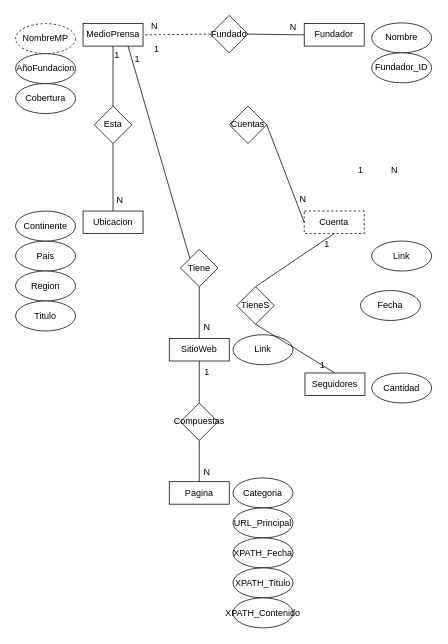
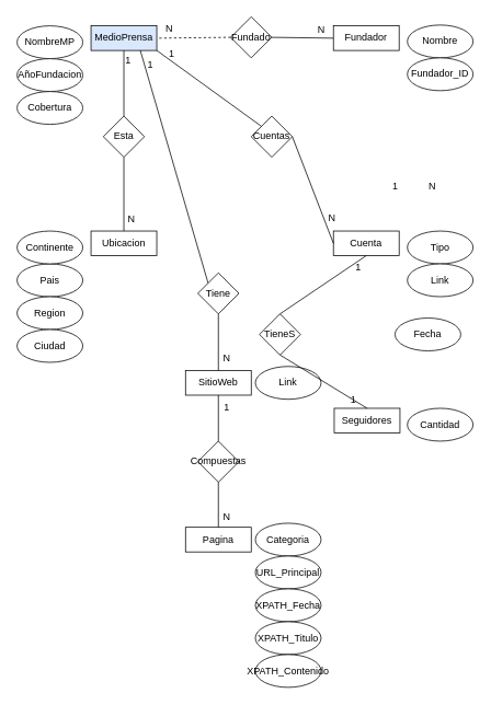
- <mxCell id="2" value="MedioPrensa" style="rounded=0;whiteSpace=wrap;html=1;" vertex="1" parent="1"><mxGeometry x="110" y="31" width="80" height="30" as="geometry" /></mxCell>
+ <mxCell id="2" value="MedioPrensa" style="rounded=0;whiteSpace=wrap;html=1;fillColor=#dae8fc;" vertex="1" parent="1"><mxGeometry x="110" y="31" width="80" height="30" as="geometry" /></mxCell>
- <mxCell id="3" value="NombreMP" style="ellipse;whiteSpace=wrap;html=1;dashed=1;" vertex="1" parent="1"><mxGeometry x="20" y="31" width="80" height="40" as="geometry" /></mxCell>
+ <mxCell id="3" value="NombreMP" style="ellipse;whiteSpace=wrap;html=1;" vertex="1" parent="1"><mxGeometry x="20" y="31" width="80" height="40" as="geometry" /></mxCell>
+ <mxCell id="24" style="rounded=0;orthogonalLoop=1;jettySize=auto;html=1;exitX=0;exitY=0;exitDx=0;exitDy=0;entryX=1;entryY=1;entryDx=0;entryDy=0;endArrow=none;endFill=0;" edge="1" parent="1" source="23" target="2"><mxGeometry relative="1" as="geometry"><mxPoint x="250" y="57" as="sourcePoint" /><mxPoint x="200" y="56" as="targetPoint" /></mxGeometry></mxCell>
- <mxCell id="20" value="Cuenta" style="rounded=0;whiteSpace=wrap;html=1;dashed=1;" vertex="1" parent="1"><mxGeometry x="405" y="281" width="80" height="30" as="geometry" /></mxCell>
+ <mxCell id="20" value="Cuenta" style="rounded=0;whiteSpace=wrap;html=1;" vertex="1" parent="1"><mxGeometry x="405" y="281" width="80" height="30" as="geometry" /></mxCell>
+ <mxCell id="21" value="Tipo" style="ellipse;whiteSpace=wrap;html=1;" vertex="1" parent="1"><mxGeometry x="495" y="281" width="80" height="40" as="geometry" /></mxCell>
- <mxCell id="12" value="Titulo" style="ellipse;whiteSpace=wrap;html=1;" vertex="1" parent="1"><mxGeometry x="20" y="401" width="80" height="40" as="geometry" /></mxCell>
+ <mxCell id="12" value="Ciudad" style="ellipse;whiteSpace=wrap;html=1;" vertex="1" parent="1"><mxGeometry x="20" y="401" width="80" height="40" as="geometry" /></mxCell>
